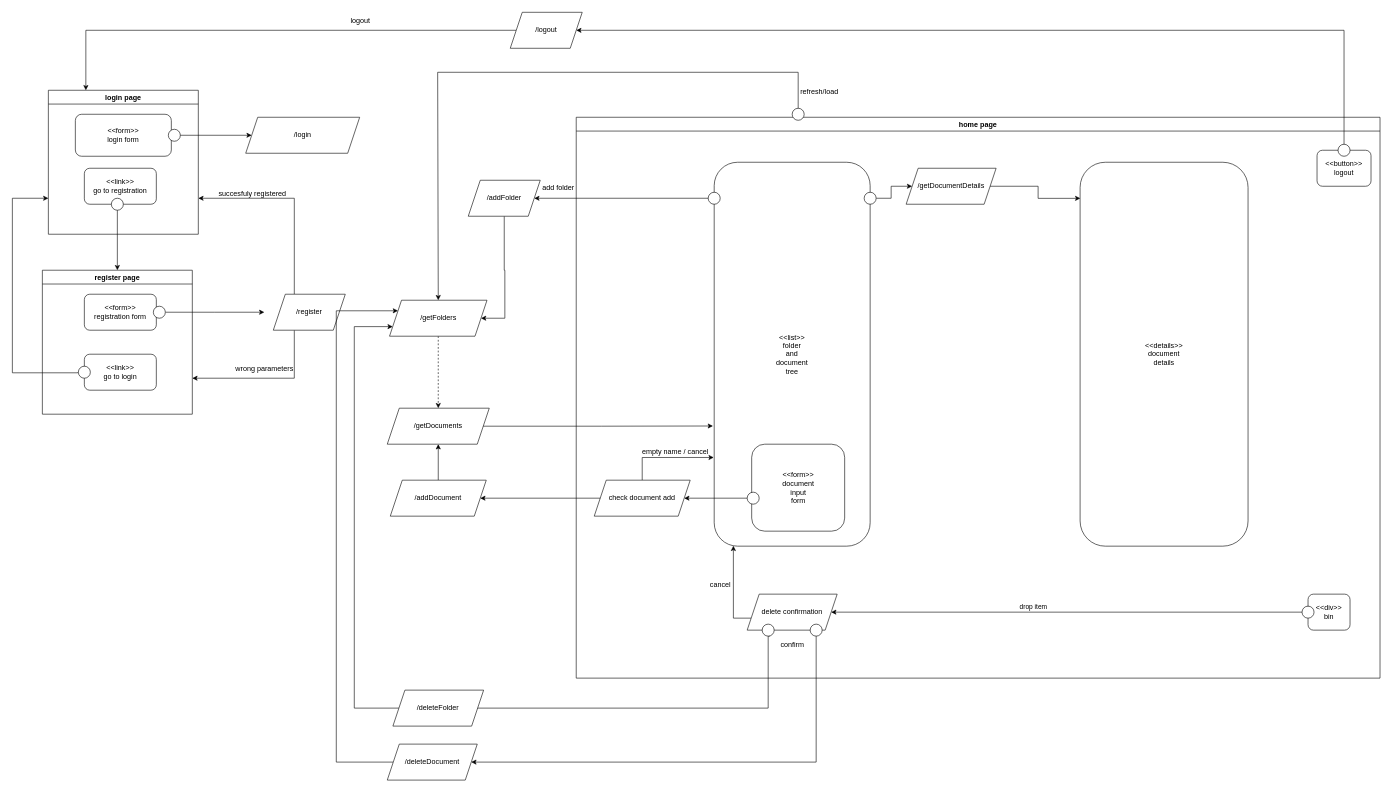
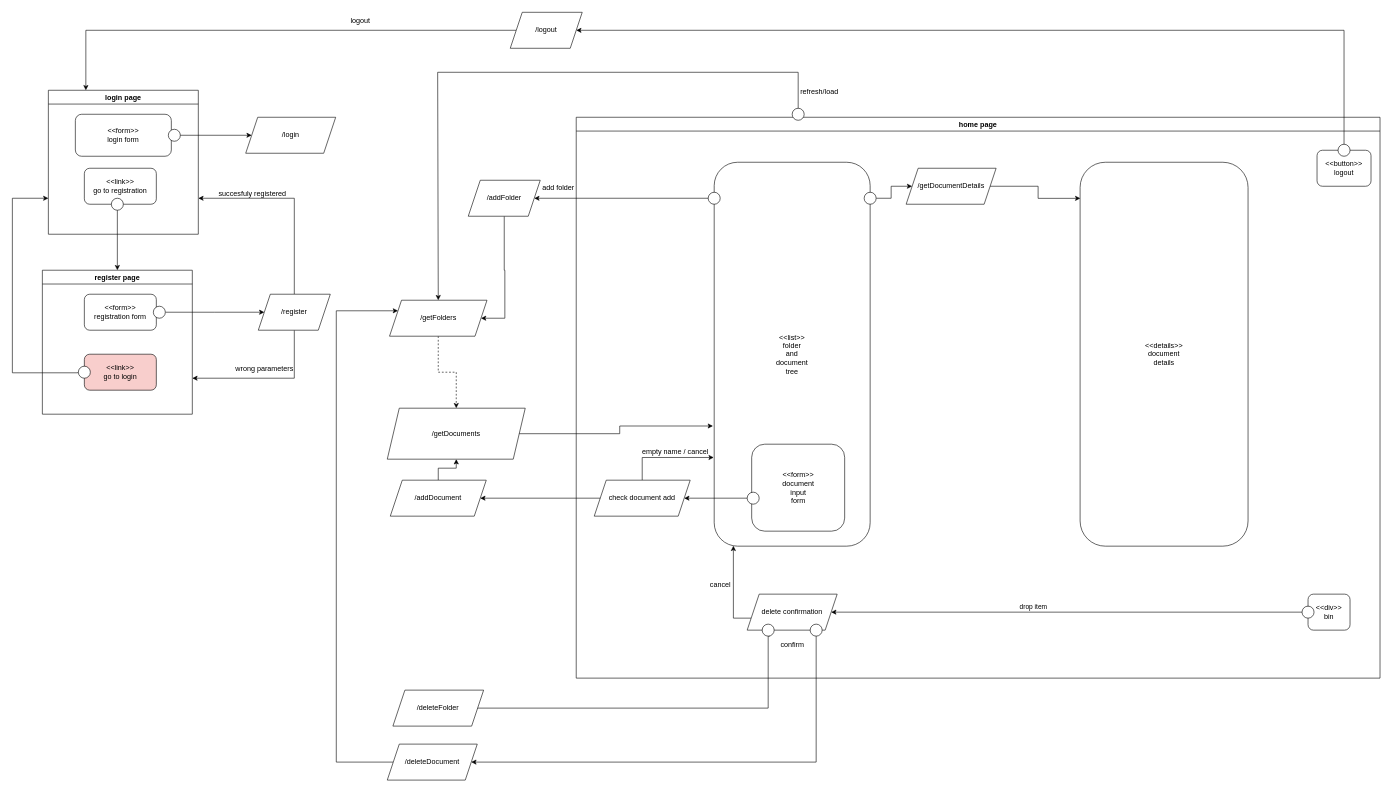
- <mxCell id="7" value="/login" style="shape=parallelogram;perimeter=parallelogramPerimeter;whiteSpace=wrap;html=1;fixedSize=1;" vertex="1" parent="1"><mxGeometry x="409" y="195" width="190" height="60" as="geometry" /></mxCell>
+ <mxCell id="7" value="/login" style="shape=parallelogram;perimeter=parallelogramPerimeter;whiteSpace=wrap;html=1;fixedSize=1;" vertex="1" parent="1"><mxGeometry x="409" y="195" width="150" height="60" as="geometry" /></mxCell>
- <mxCell id="18" value="/register" style="shape=parallelogram;perimeter=parallelogramPerimeter;whiteSpace=wrap;html=1;fixedSize=1;" vertex="1" parent="1"><mxGeometry x="455" y="490" width="120" height="60" as="geometry" /></mxCell>
+ <mxCell id="18" value="/register" style="shape=parallelogram;perimeter=parallelogramPerimeter;whiteSpace=wrap;html=1;fixedSize=1;" vertex="1" parent="1"><mxGeometry x="430" y="490" width="120" height="60" as="geometry" /></mxCell>
- <mxCell id="65" style="edgeStyle=orthogonalEdgeStyle;rounded=0;orthogonalLoop=1;jettySize=auto;html=1;exitX=0;exitY=0.5;exitDx=0;exitDy=0;entryX=0;entryY=0.75;entryDx=0;entryDy=0;" edge="1" parent="1" source="66" target="54"><mxGeometry relative="1" as="geometry"><mxPoint x="590" y="520" as="targetPoint" /><Array as="points"><mxPoint x="590" y="1180" /><mxPoint x="590" y="544" /></Array></mxGeometry></mxCell>
- <mxCell id="13" value="&amp;lt;&amp;lt;link&amp;gt;&amp;gt;&lt;br&gt;go to login" style="rounded=1;whiteSpace=wrap;html=1;" vertex="1" parent="9"><mxGeometry x="70" y="140" width="120" height="60" as="geometry" /></mxCell>
+ <mxCell id="13" value="&amp;lt;&amp;lt;link&amp;gt;&amp;gt;&lt;br&gt;go to login" style="rounded=1;whiteSpace=wrap;html=1;fillColor=#f8cecc;" vertex="1" parent="9"><mxGeometry x="70" y="140" width="120" height="60" as="geometry" /></mxCell>
- <mxCell id="59" value="/getDocuments" style="shape=parallelogram;perimeter=parallelogramPerimeter;whiteSpace=wrap;html=1;fixedSize=1;" vertex="1" parent="1"><mxGeometry x="645" y="680" width="170" height="60" as="geometry" /></mxCell>
+ <mxCell id="59" value="/getDocuments" style="shape=parallelogram;perimeter=parallelogramPerimeter;whiteSpace=wrap;html=1;fixedSize=1;" vertex="1" parent="1"><mxGeometry x="645" y="680" width="230" height="85" as="geometry" /></mxCell>
